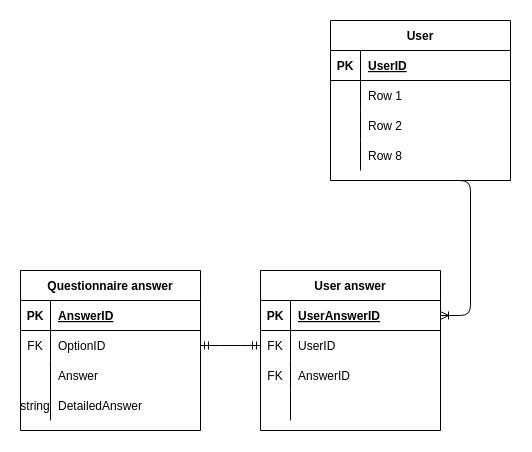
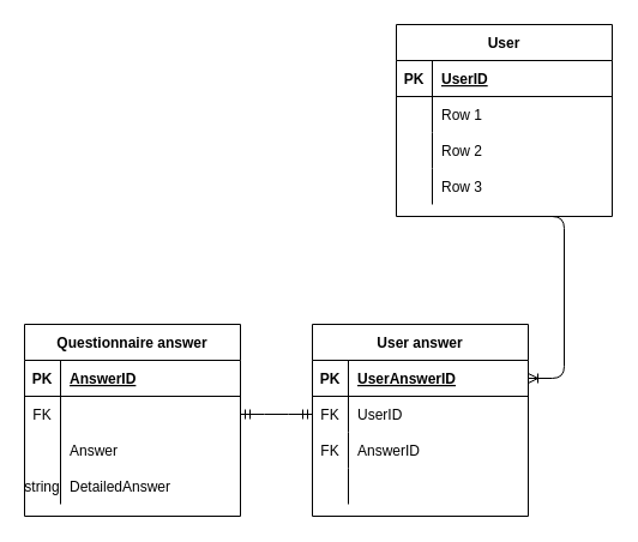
- <mxCell id="14" value="Row 8" style="shape=partialRectangle;connectable=0;fillColor=none;top=0;left=0;bottom=0;right=0;align=left;spacingLeft=6;overflow=hidden;" vertex="1" parent="12"><mxGeometry x="30" width="150" height="30" as="geometry" /></mxCell>
+ <mxCell id="14" value="Row 3" style="shape=partialRectangle;connectable=0;fillColor=none;top=0;left=0;bottom=0;right=0;align=left;spacingLeft=6;overflow=hidden;" vertex="1" parent="12"><mxGeometry x="30" width="150" height="30" as="geometry" /></mxCell>
- <mxCell id="21" value="OptionID" style="shape=partialRectangle;connectable=0;fillColor=none;top=0;left=0;bottom=0;right=0;align=left;spacingLeft=6;overflow=hidden;" vertex="1" parent="19"><mxGeometry x="30" width="150" height="30" as="geometry" /></mxCell>
